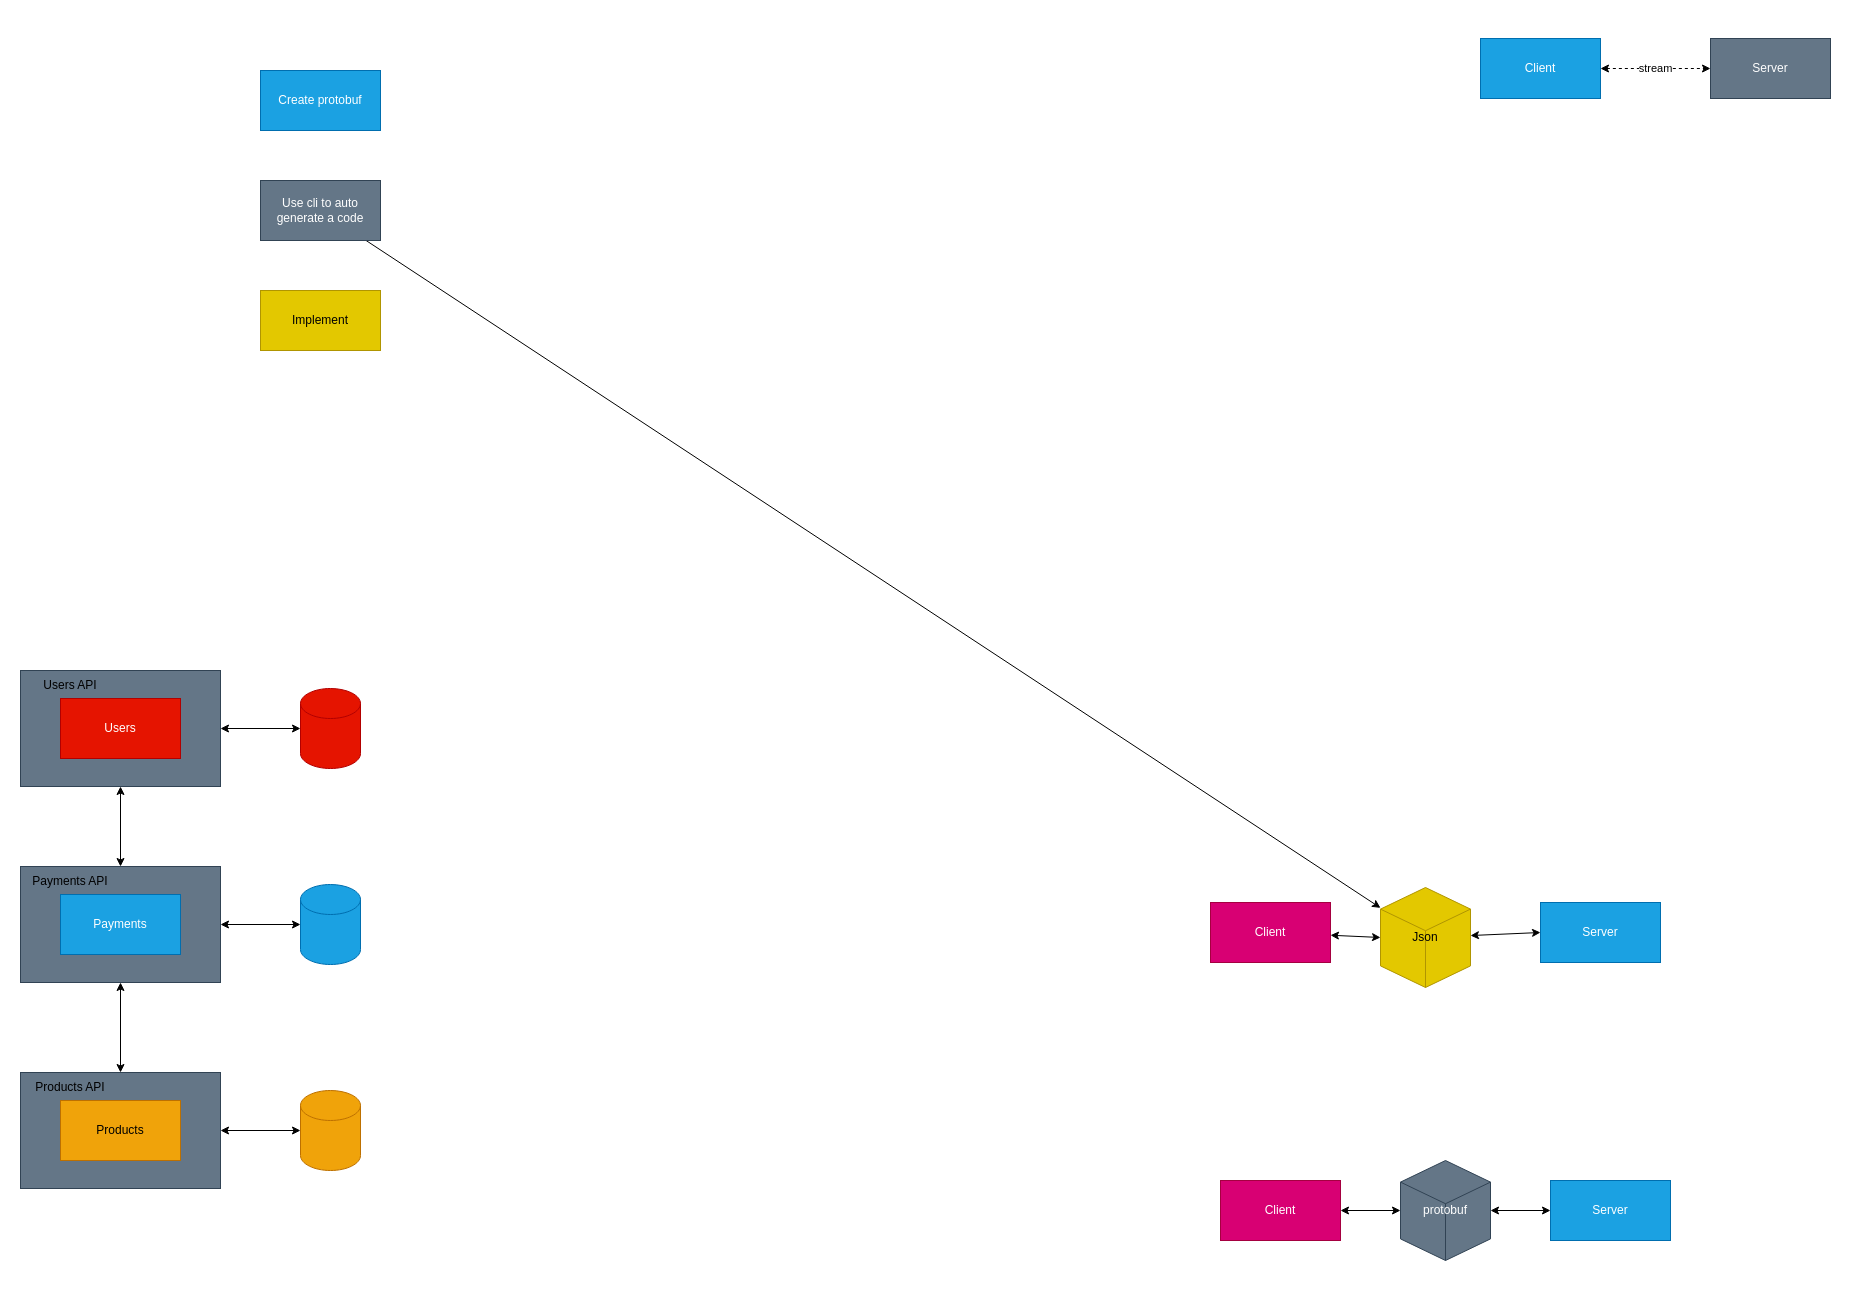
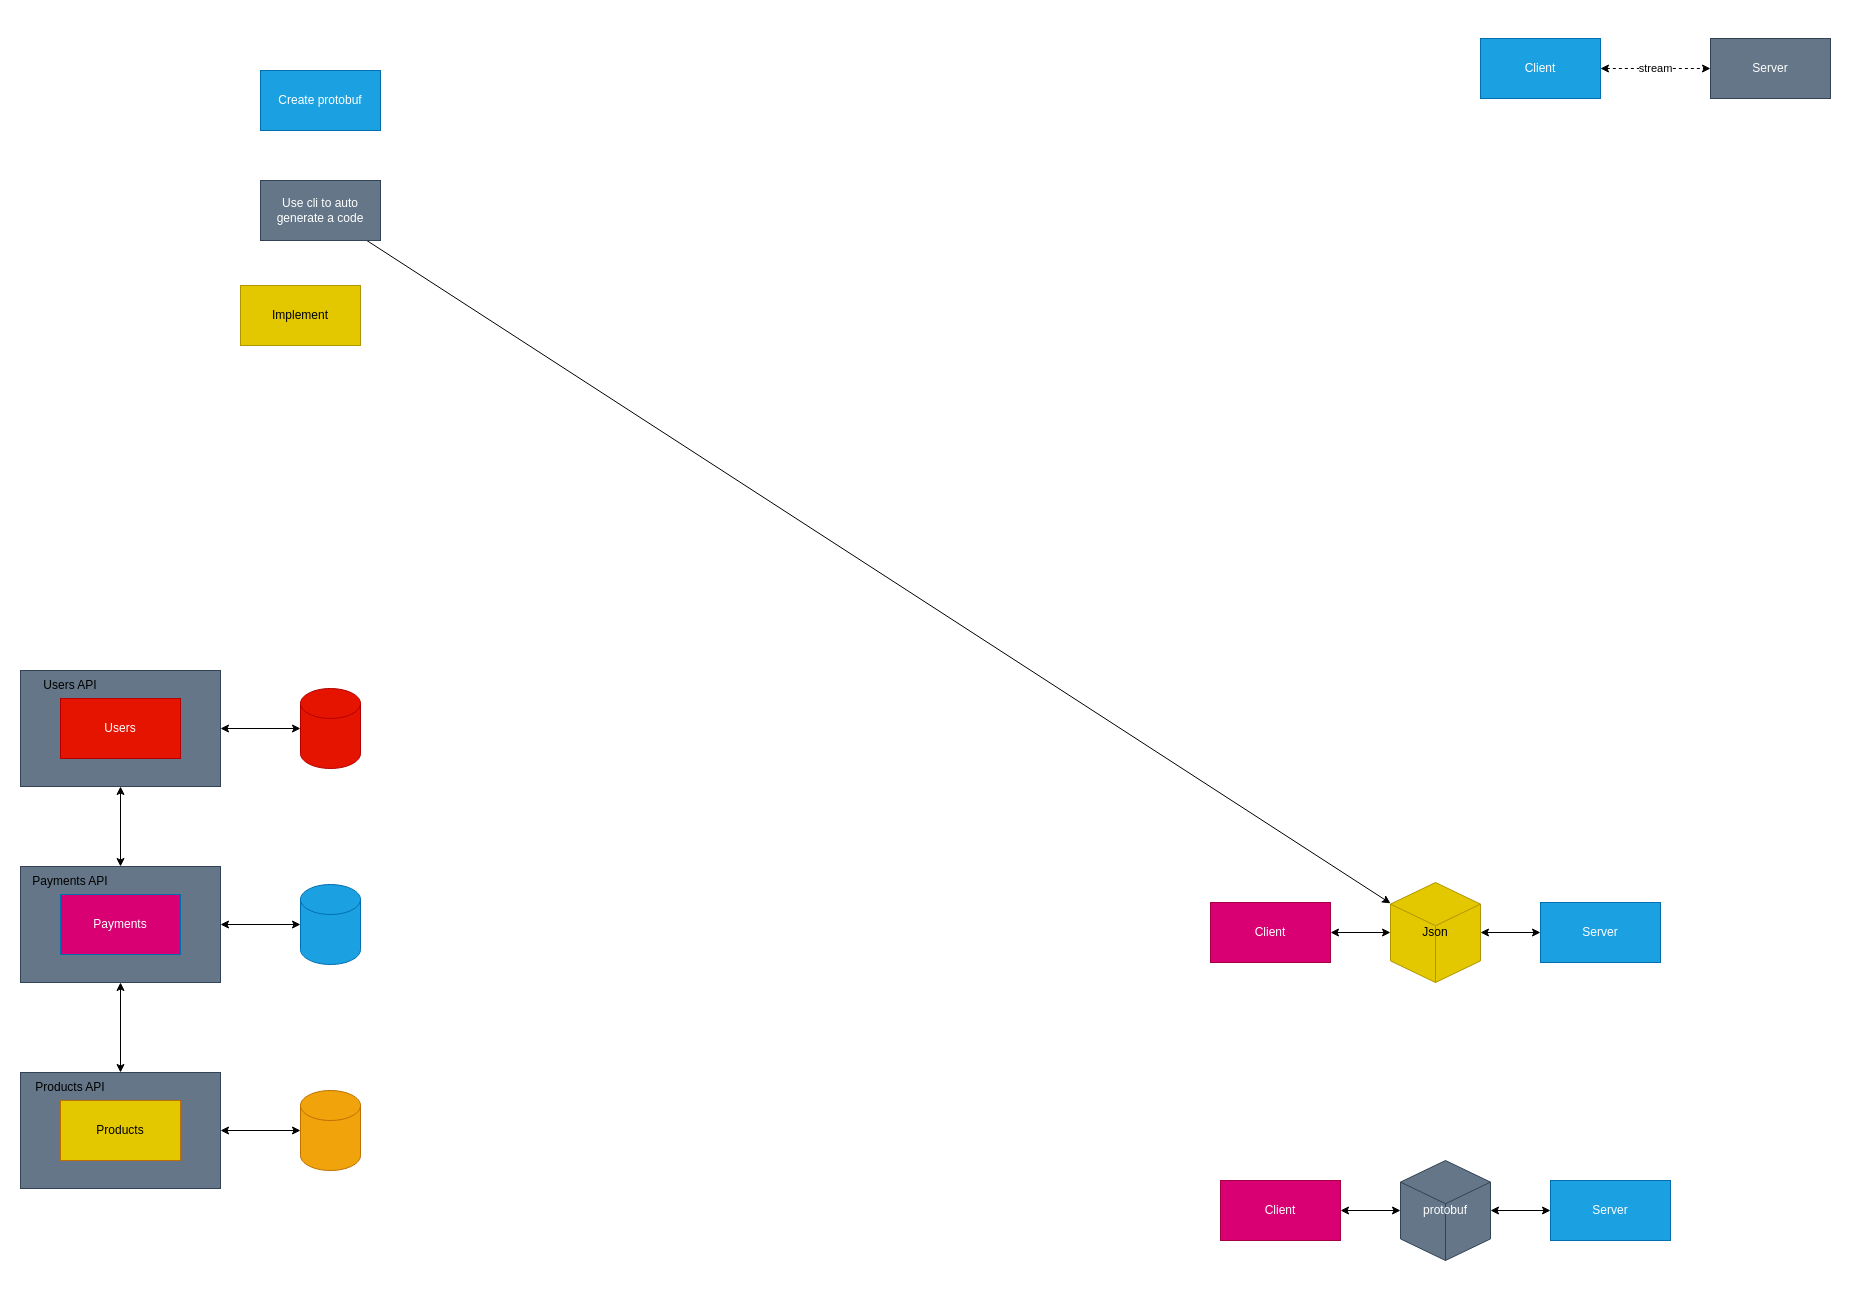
- <mxCell id="34" value="Implement" style="rounded=0;whiteSpace=wrap;html=1;fillColor=#e3c800;fontColor=#000000;strokeColor=#B09500;" parent="1" vertex="1"><mxGeometry x="260" y="290" width="120" height="60" as="geometry" /></mxCell>
+ <mxCell id="34" value="Implement" style="rounded=0;whiteSpace=wrap;html=1;fillColor=#e3c800;fontColor=#000000;strokeColor=#B09500;" parent="1" vertex="1"><mxGeometry x="240" y="285" width="120" height="60" as="geometry" /></mxCell>
- <mxCell id="12" value="Payments" style="rounded=0;whiteSpace=wrap;html=1;fillColor=#1ba1e2;fontColor=#ffffff;strokeColor=#006EAF;" parent="1" vertex="1"><mxGeometry x="60" y="894" width="120" height="60" as="geometry" /></mxCell>
+ <mxCell id="12" value="Payments" style="rounded=0;whiteSpace=wrap;html=1;fillColor=#d80073;fontColor=#ffffff;strokeColor=#006EAF;" parent="1" vertex="1"><mxGeometry x="60" y="894" width="120" height="60" as="geometry" /></mxCell>
- <mxCell id="23" value="Json" style="html=1;whiteSpace=wrap;shape=isoCube2;backgroundOutline=1;isoAngle=15;fillColor=#e3c800;fontColor=#000000;strokeColor=#B09500;" parent="1" vertex="1"><mxGeometry x="1380" y="887" width="90" height="100" as="geometry" /></mxCell>
+ <mxCell id="23" value="Json" style="html=1;whiteSpace=wrap;shape=isoCube2;backgroundOutline=1;isoAngle=15;fillColor=#e3c800;fontColor=#000000;strokeColor=#B09500;" parent="1" vertex="1"><mxGeometry x="1390" y="882" width="90" height="100" as="geometry" /></mxCell>
- <mxCell id="10" value="Products" style="rounded=0;whiteSpace=wrap;html=1;fillColor=#f0a30a;fontColor=#000000;strokeColor=#BD7000;" parent="1" vertex="1"><mxGeometry x="60" y="1100" width="120" height="60" as="geometry" /></mxCell>
+ <mxCell id="10" value="Products" style="rounded=0;whiteSpace=wrap;html=1;fillColor=#e3c800;fontColor=#000000;strokeColor=#BD7000;" parent="1" vertex="1"><mxGeometry x="60" y="1100" width="120" height="60" as="geometry" /></mxCell>
